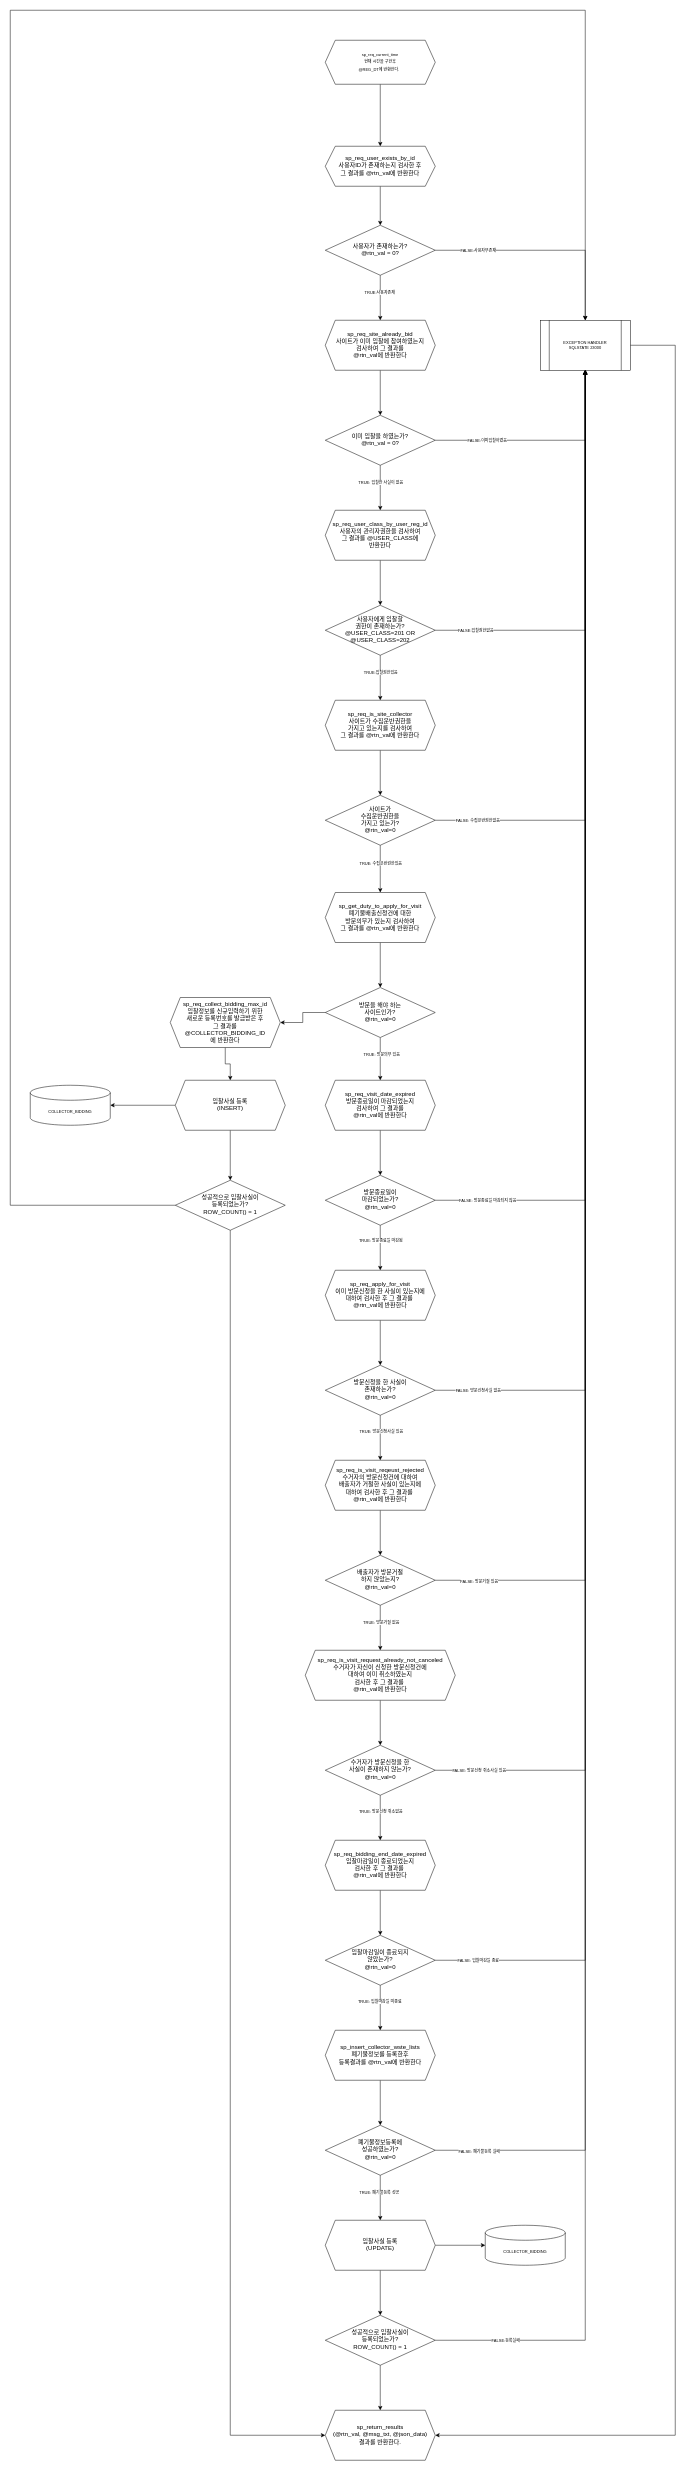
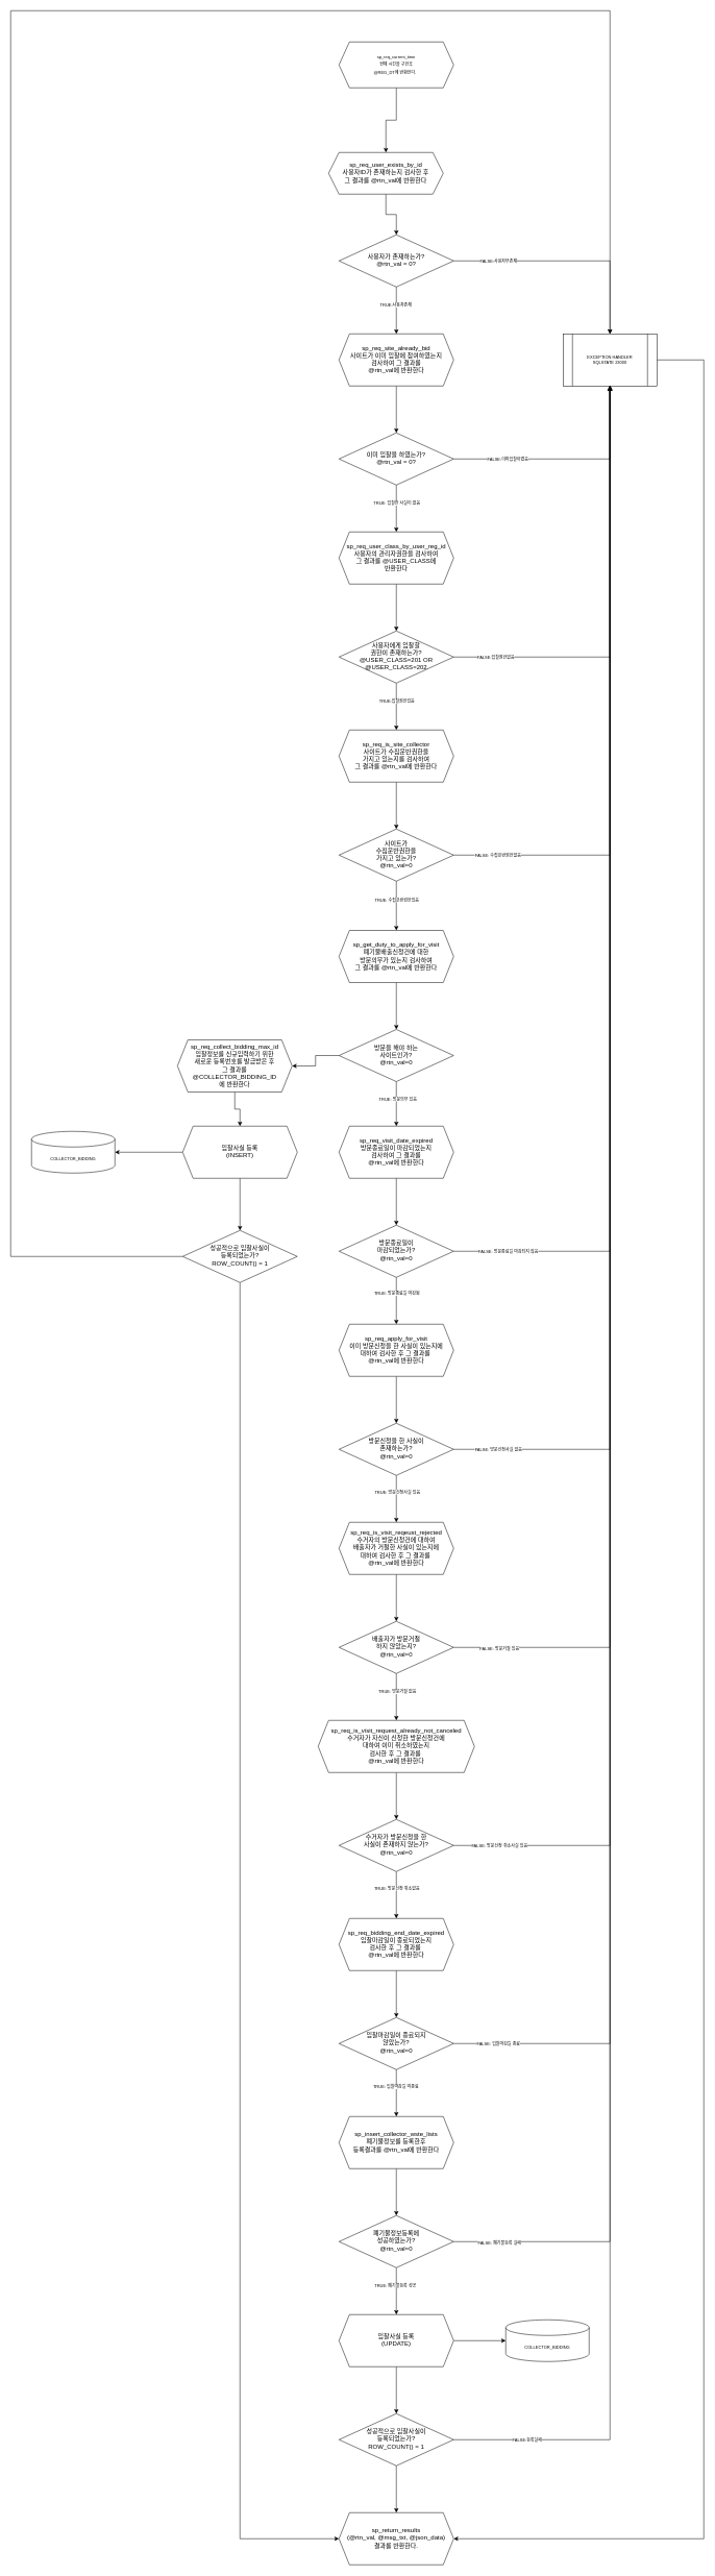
- <mxCell id="5" value="sp_req_user_exists_by_id&lt;br&gt;사용자ID가 존재하는지 검사한 후&lt;br&gt;그 결과를 @rtn_val에 반환한다" style="shape=hexagon;perimeter=hexagonPerimeter2;whiteSpace=wrap;html=1;fixedSize=1;shadow=0;strokeWidth=1;spacing=6;spacingTop=-4;" vertex="1" parent="1"><mxGeometry x="650" y="292" width="220" height="80" as="geometry" /></mxCell>
+ <mxCell id="5" value="sp_req_user_exists_by_id&lt;br&gt;사용자ID가 존재하는지 검사한 후&lt;br&gt;그 결과를 @rtn_val에 반환한다" style="shape=hexagon;perimeter=hexagonPerimeter2;whiteSpace=wrap;html=1;fixedSize=1;shadow=0;strokeWidth=1;spacing=6;spacingTop=-4;" vertex="1" parent="1"><mxGeometry x="630" y="292" width="220" height="80" as="geometry" /></mxCell>
